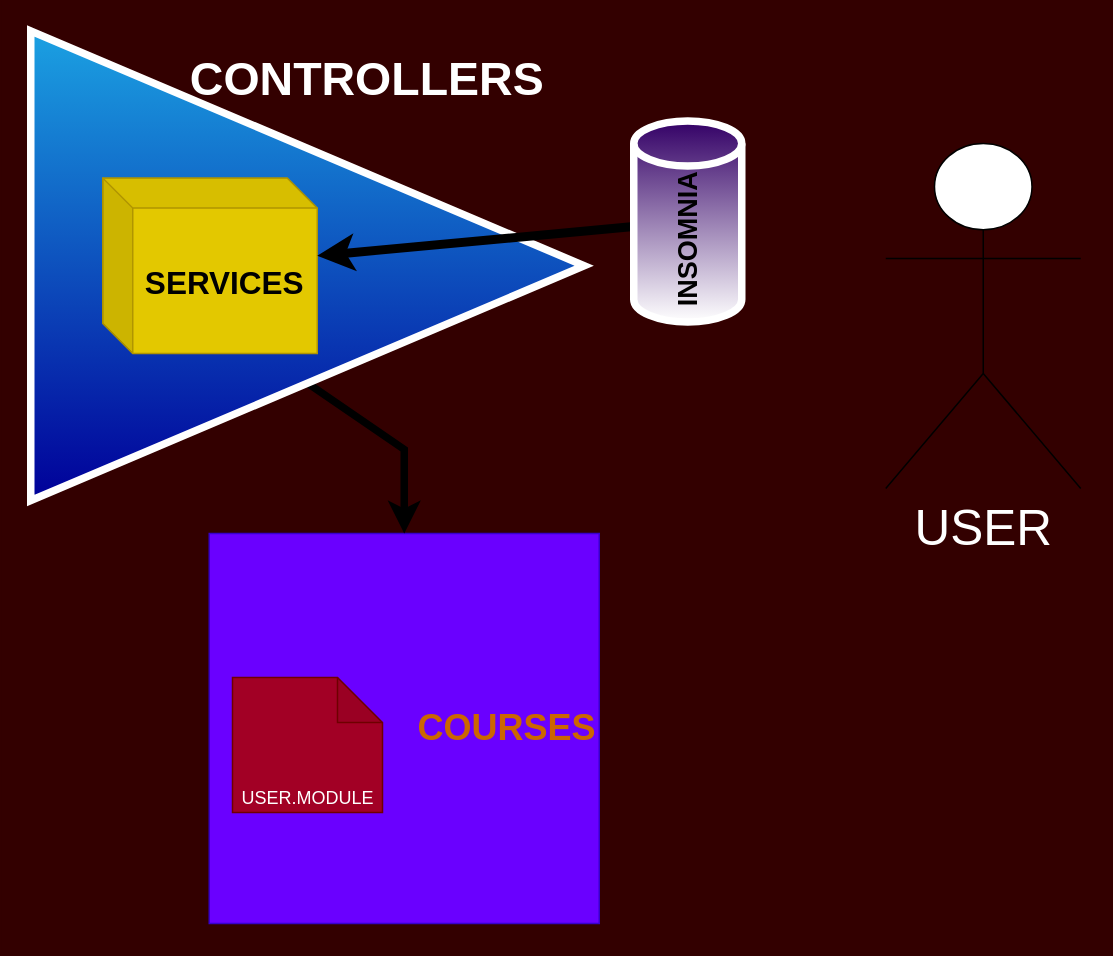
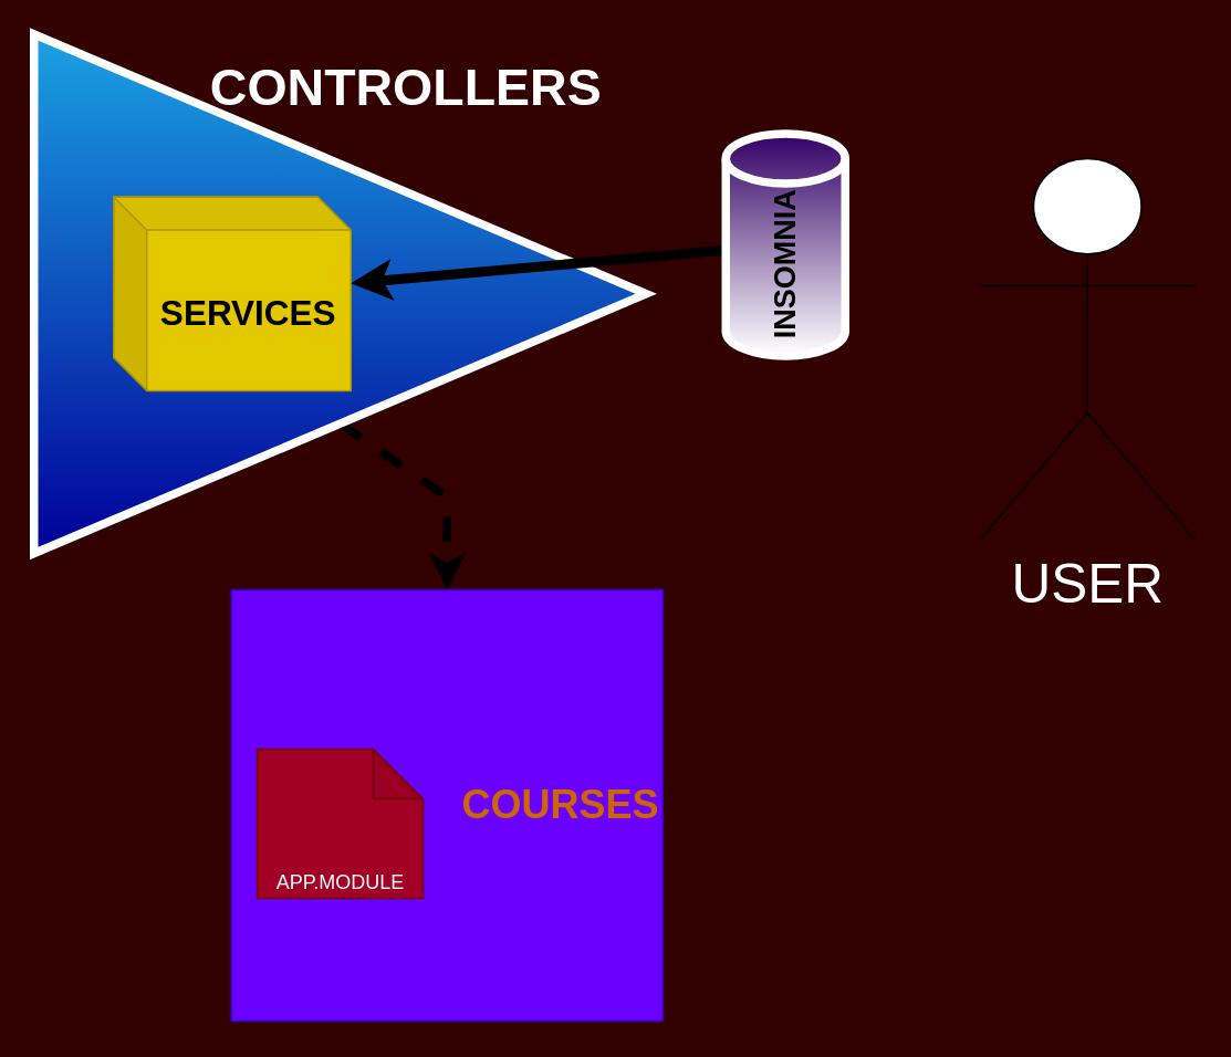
- <mxCell id="9" value="INSOMNIA" style="shape=cylinder3;whiteSpace=wrap;html=1;boundedLbl=1;backgroundOutline=1;size=15;strokeColor=#FFFFFF;strokeWidth=5;fontSize=18;fontColor=#000000;gradientColor=#FFFFFF;fillColor=#330066;horizontal=0;fontStyle=1" parent="1" vertex="1"><mxGeometry x="422" y="80" width="72" height="134" as="geometry" /></mxCell>
+ <mxCell id="9" value="INSOMNIA" style="shape=cylinder3;whiteSpace=wrap;html=1;boundedLbl=1;backgroundOutline=1;size=15;strokeColor=#FFFFFF;strokeWidth=5;fontSize=18;fontColor=#000000;gradientColor=#FFFFFF;fillColor=#330066;horizontal=0;fontStyle=1" parent="1" vertex="1"><mxGeometry x="437" y="80" width="72" height="134" as="geometry" /></mxCell>
- <mxCell id="5" style="edgeStyle=none;html=1;exitX=0.5;exitY=1;exitDx=0;exitDy=0;entryX=0.5;entryY=0;entryDx=0;entryDy=0;fontSize=26;fontColor=#FFFFFF;rounded=0;strokeColor=default;jumpStyle=gap;strokeWidth=5;startArrow=none;" parent="1" source="6" target="2" edge="1"><mxGeometry relative="1" as="geometry"><Array as="points"><mxPoint x="269" y="299" /></Array></mxGeometry></mxCell>
+ <mxCell id="5" style="edgeStyle=none;html=1;exitX=0.5;exitY=1;exitDx=0;exitDy=0;entryX=0.5;entryY=0;entryDx=0;entryDy=0;fontSize=26;fontColor=#FFFFFF;rounded=0;strokeColor=default;jumpStyle=gap;strokeWidth=5;startArrow=none;dashed=1;" parent="1" source="6" target="2" edge="1"><mxGeometry relative="1" as="geometry"><Array as="points"><mxPoint x="269" y="299" /></Array></mxGeometry></mxCell>
- <mxCell id="3" value="USER.MODULE" style="shape=note;whiteSpace=wrap;html=1;backgroundOutline=1;darkOpacity=0.05;fontColor=#ffffff;fillColor=#a20025;strokeColor=#6F0000;verticalAlign=bottom;" parent="1" vertex="1"><mxGeometry x="154.5" y="451" width="100" height="90" as="geometry" /></mxCell>
+ <mxCell id="3" value="APP.MODULE" style="shape=note;whiteSpace=wrap;html=1;backgroundOutline=1;darkOpacity=0.05;fontColor=#ffffff;fillColor=#a20025;strokeColor=#6F0000;verticalAlign=bottom;" parent="1" vertex="1"><mxGeometry x="154.5" y="451" width="100" height="90" as="geometry" /></mxCell>
